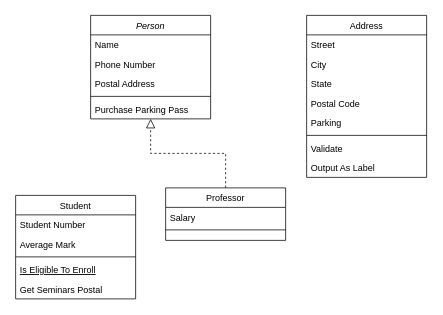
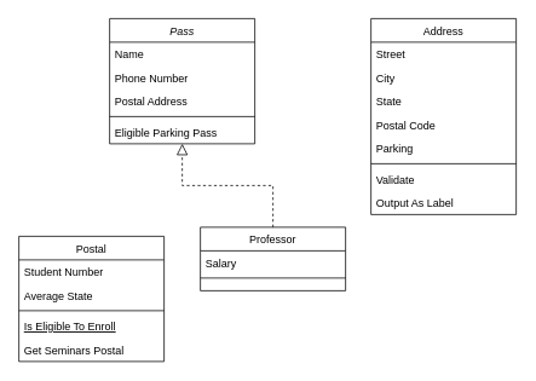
- <mxCell id="2" value="Person" style="swimlane;fontStyle=2;align=center;verticalAlign=top;childLayout=stackLayout;horizontal=1;startSize=26;horizontalStack=0;resizeParent=1;resizeLast=0;collapsible=1;marginBottom=0;rounded=0;shadow=0;strokeWidth=1;" parent="1" vertex="1"><mxGeometry x="120" y="20" width="160" height="138" as="geometry"><mxRectangle x="230" y="140" width="160" height="26" as="alternateBounds" /></mxGeometry></mxCell>
+ <mxCell id="2" value="Pass" style="swimlane;fontStyle=2;align=center;verticalAlign=top;childLayout=stackLayout;horizontal=1;startSize=26;horizontalStack=0;resizeParent=1;resizeLast=0;collapsible=1;marginBottom=0;rounded=0;shadow=0;strokeWidth=1;" parent="1" vertex="1"><mxGeometry x="120" y="20" width="160" height="138" as="geometry"><mxRectangle x="230" y="140" width="160" height="26" as="alternateBounds" /></mxGeometry></mxCell>
- <mxCell id="7" value="Purchase Parking Pass" style="text;align=left;verticalAlign=top;spacingLeft=4;spacingRight=4;overflow=hidden;rotatable=0;points=[[0,0.5],[1,0.5]];portConstraint=eastwest;" parent="2" vertex="1"><mxGeometry y="112" width="160" height="26" as="geometry" /></mxCell>
+ <mxCell id="7" value="Eligible Parking Pass" style="text;align=left;verticalAlign=top;spacingLeft=4;spacingRight=4;overflow=hidden;rotatable=0;points=[[0,0.5],[1,0.5]];portConstraint=eastwest;" parent="2" vertex="1"><mxGeometry y="112" width="160" height="26" as="geometry" /></mxCell>
- <mxCell id="8" value="Student" style="swimlane;fontStyle=0;align=center;verticalAlign=top;childLayout=stackLayout;horizontal=1;startSize=26;horizontalStack=0;resizeParent=1;resizeLast=0;collapsible=1;marginBottom=0;rounded=0;shadow=0;strokeWidth=1;" parent="1" vertex="1"><mxGeometry x="20" y="260" width="160" height="138" as="geometry"><mxRectangle x="130" y="380" width="160" height="26" as="alternateBounds" /></mxGeometry></mxCell>
+ <mxCell id="8" value="Postal" style="swimlane;fontStyle=0;align=center;verticalAlign=top;childLayout=stackLayout;horizontal=1;startSize=26;horizontalStack=0;resizeParent=1;resizeLast=0;collapsible=1;marginBottom=0;rounded=0;shadow=0;strokeWidth=1;" parent="1" vertex="1"><mxGeometry x="20" y="260" width="160" height="138" as="geometry"><mxRectangle x="130" y="380" width="160" height="26" as="alternateBounds" /></mxGeometry></mxCell>
- <mxCell id="10" value="Average Mark" style="text;align=left;verticalAlign=top;spacingLeft=4;spacingRight=4;overflow=hidden;rotatable=0;points=[[0,0.5],[1,0.5]];portConstraint=eastwest;rounded=0;shadow=0;html=0;" parent="8" vertex="1"><mxGeometry y="52" width="160" height="26" as="geometry" /></mxCell>
+ <mxCell id="10" value="Average State" style="text;align=left;verticalAlign=top;spacingLeft=4;spacingRight=4;overflow=hidden;rotatable=0;points=[[0,0.5],[1,0.5]];portConstraint=eastwest;rounded=0;shadow=0;html=0;" parent="8" vertex="1"><mxGeometry y="52" width="160" height="26" as="geometry" /></mxCell>
